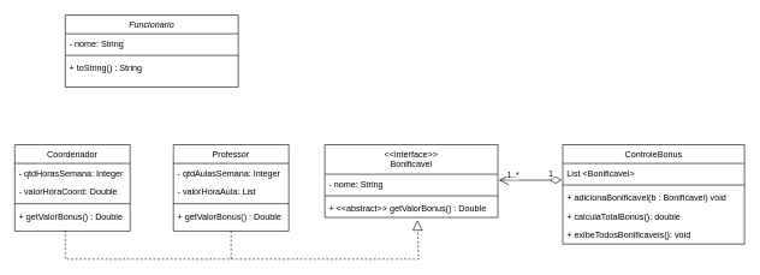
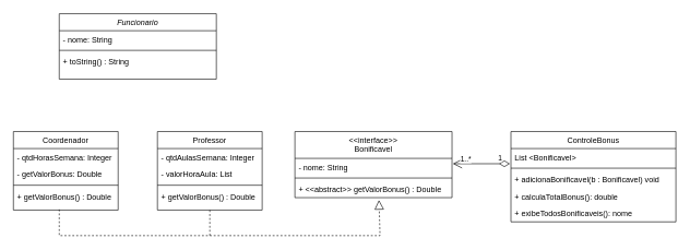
- <mxCell id="8" value="- valorHoraCoord: Double" style="text;align=left;verticalAlign=top;spacingLeft=4;spacingRight=4;overflow=hidden;rotatable=0;points=[[0,0.5],[1,0.5]];portConstraint=eastwest;rounded=0;shadow=0;html=0;" parent="6" vertex="1"><mxGeometry y="52" width="160" height="26" as="geometry" /></mxCell>
+ <mxCell id="8" value="- getValorBonus: Double" style="text;align=left;verticalAlign=top;spacingLeft=4;spacingRight=4;overflow=hidden;rotatable=0;points=[[0,0.5],[1,0.5]];portConstraint=eastwest;rounded=0;shadow=0;html=0;" parent="6" vertex="1"><mxGeometry y="52" width="160" height="26" as="geometry" /></mxCell>
- <mxCell id="21" value="+ exibeTodosBonificaveis(): void" style="text;align=left;verticalAlign=top;spacingLeft=4;spacingRight=4;overflow=hidden;rotatable=0;points=[[0,0.5],[1,0.5]];portConstraint=eastwest;" parent="16" vertex="1"><mxGeometry y="112" width="252" height="26" as="geometry" /></mxCell>
+ <mxCell id="21" value="+ exibeTodosBonificaveis(): nome" style="text;align=left;verticalAlign=top;spacingLeft=4;spacingRight=4;overflow=hidden;rotatable=0;points=[[0,0.5],[1,0.5]];portConstraint=eastwest;" parent="16" vertex="1"><mxGeometry y="112" width="252" height="26" as="geometry" /></mxCell>
